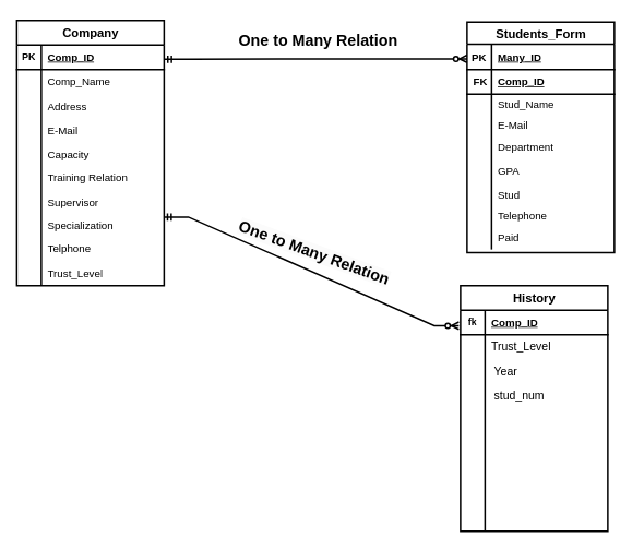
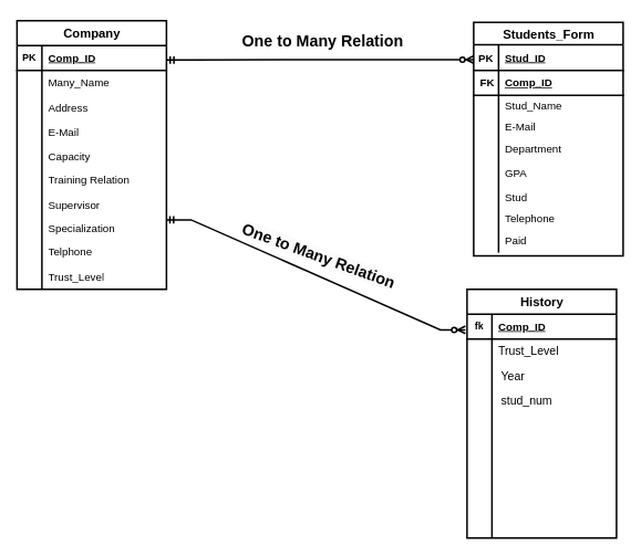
- <mxCell id="38" value="&lt;font style=&quot;font-size: 13px;&quot;&gt;Many_ID&lt;/font&gt;" style="shape=partialRectangle;connectable=0;fillColor=none;top=0;left=0;bottom=0;right=0;align=left;spacingLeft=6;fontStyle=5;overflow=hidden;whiteSpace=wrap;html=1;strokeWidth=2;" parent="36" vertex="1"><mxGeometry x="30" width="150" height="31" as="geometry"><mxRectangle width="150" height="31" as="alternateBounds" /></mxGeometry></mxCell>
+ <mxCell id="38" value="&lt;font style=&quot;font-size: 13px;&quot;&gt;Stud_ID&lt;/font&gt;" style="shape=partialRectangle;connectable=0;fillColor=none;top=0;left=0;bottom=0;right=0;align=left;spacingLeft=6;fontStyle=5;overflow=hidden;whiteSpace=wrap;html=1;strokeWidth=2;" parent="36" vertex="1"><mxGeometry x="30" width="150" height="31" as="geometry"><mxRectangle width="150" height="31" as="alternateBounds" /></mxGeometry></mxCell>
- <mxCell id="8" value="&lt;font style=&quot;font-size: 13px;&quot;&gt;Comp_Name&lt;/font&gt;" style="shape=partialRectangle;connectable=0;fillColor=none;top=0;left=0;bottom=0;right=0;align=left;spacingLeft=6;overflow=hidden;whiteSpace=wrap;html=1;strokeWidth=2;" parent="6" vertex="1"><mxGeometry x="30" width="150" height="30" as="geometry"><mxRectangle width="150" height="30" as="alternateBounds" /></mxGeometry></mxCell>
+ <mxCell id="8" value="&lt;font style=&quot;font-size: 13px;&quot;&gt;Many_Name&lt;/font&gt;" style="shape=partialRectangle;connectable=0;fillColor=none;top=0;left=0;bottom=0;right=0;align=left;spacingLeft=6;overflow=hidden;whiteSpace=wrap;html=1;strokeWidth=2;" parent="6" vertex="1"><mxGeometry x="30" width="150" height="30" as="geometry"><mxRectangle width="150" height="30" as="alternateBounds" /></mxGeometry></mxCell>
